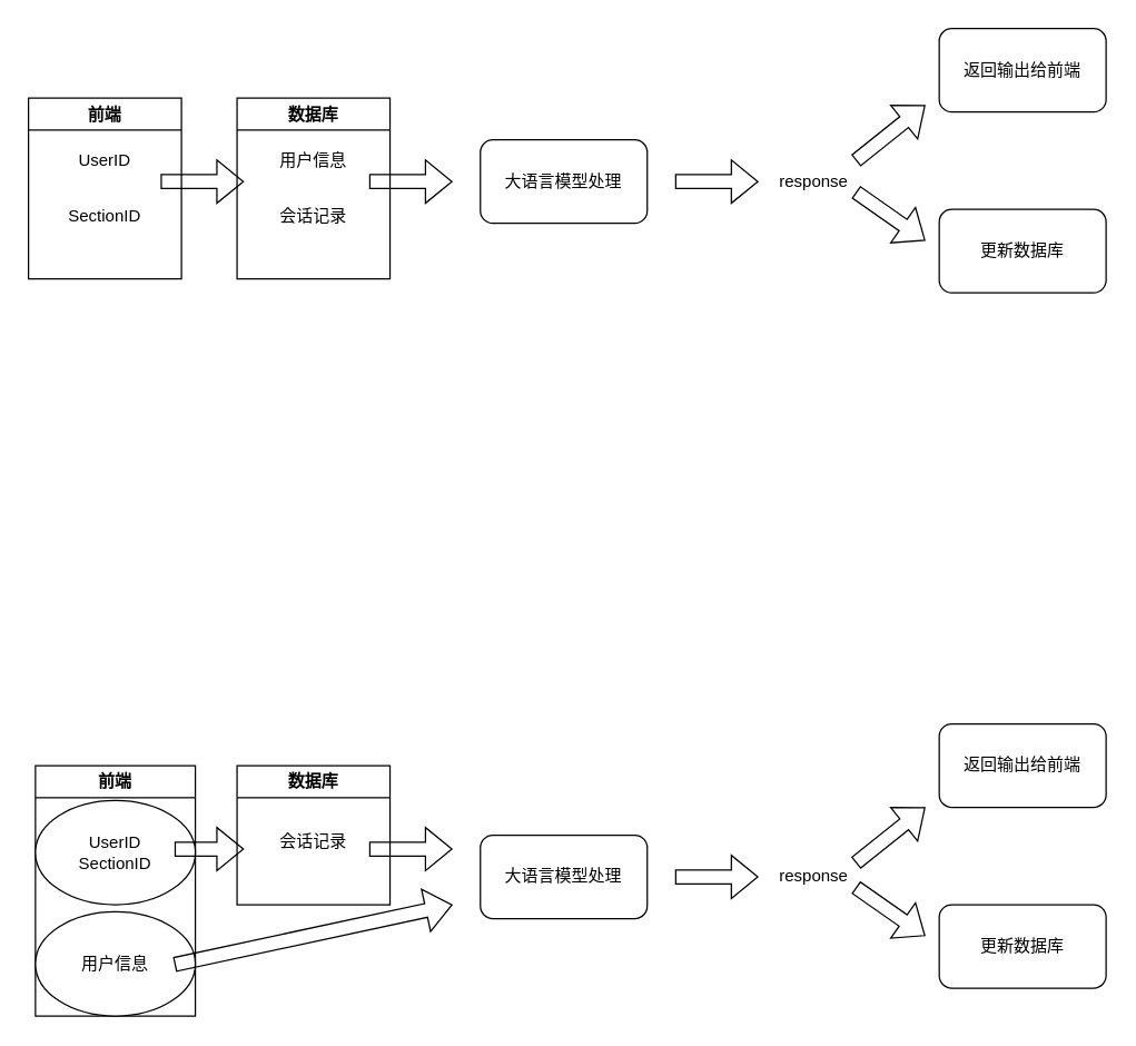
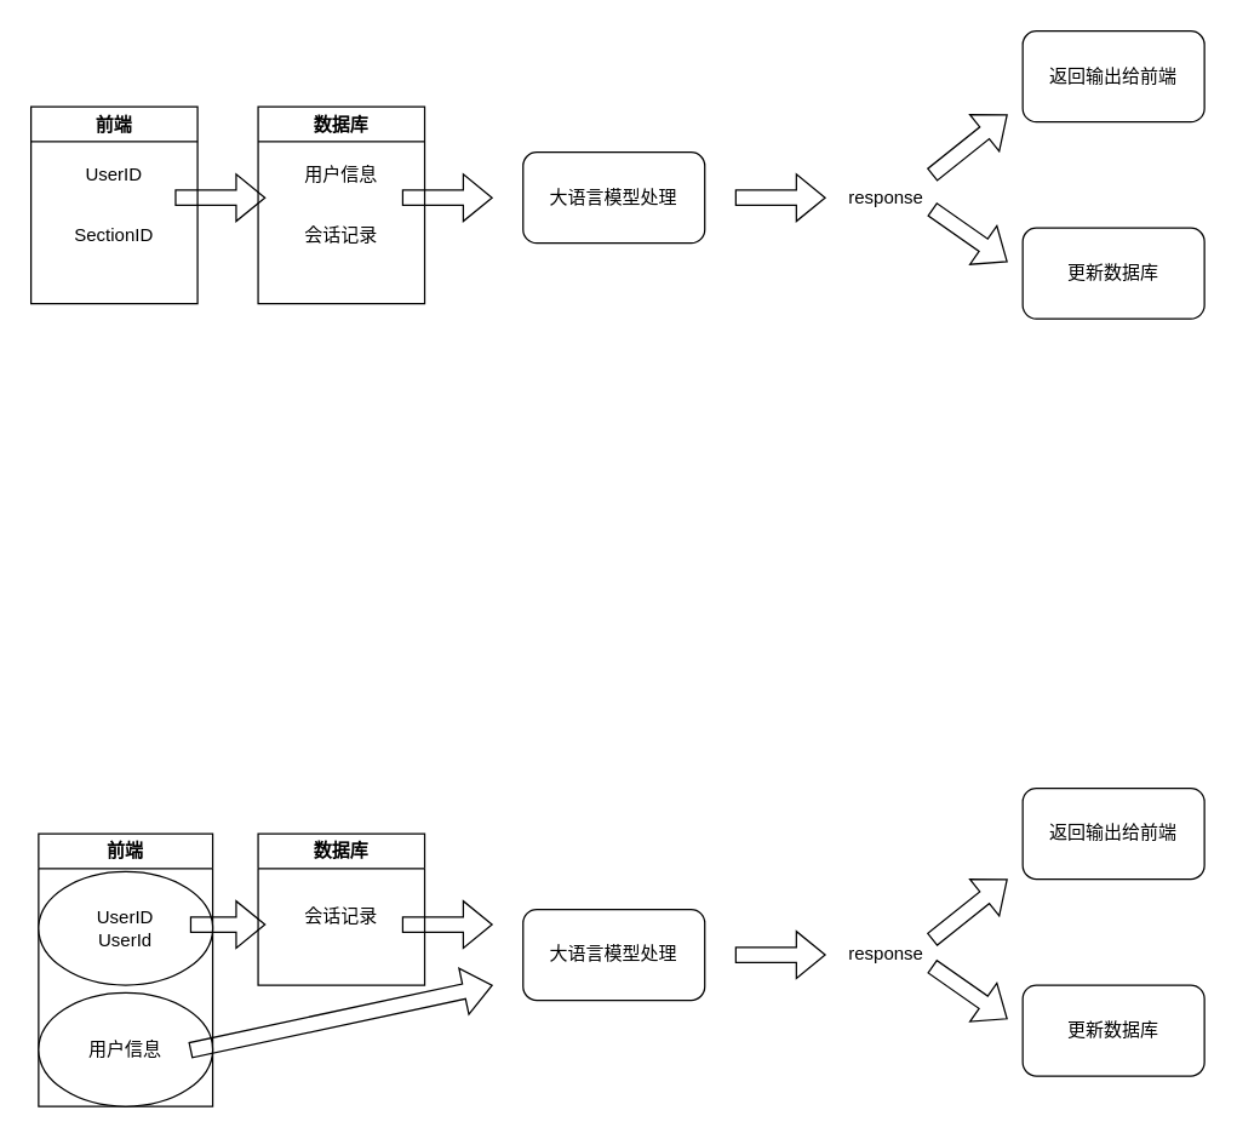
- <mxCell id="21" value="UserID&lt;div&gt;SectionID&lt;/div&gt;" style="ellipse;whiteSpace=wrap;html=1;" vertex="1" parent="17"><mxGeometry y="25" width="115" height="75" as="geometry" /></mxCell>
+ <mxCell id="21" value="UserID&lt;div&gt;UserId&lt;/div&gt;" style="ellipse;whiteSpace=wrap;html=1;" vertex="1" parent="17"><mxGeometry y="25" width="115" height="75" as="geometry" /></mxCell>
